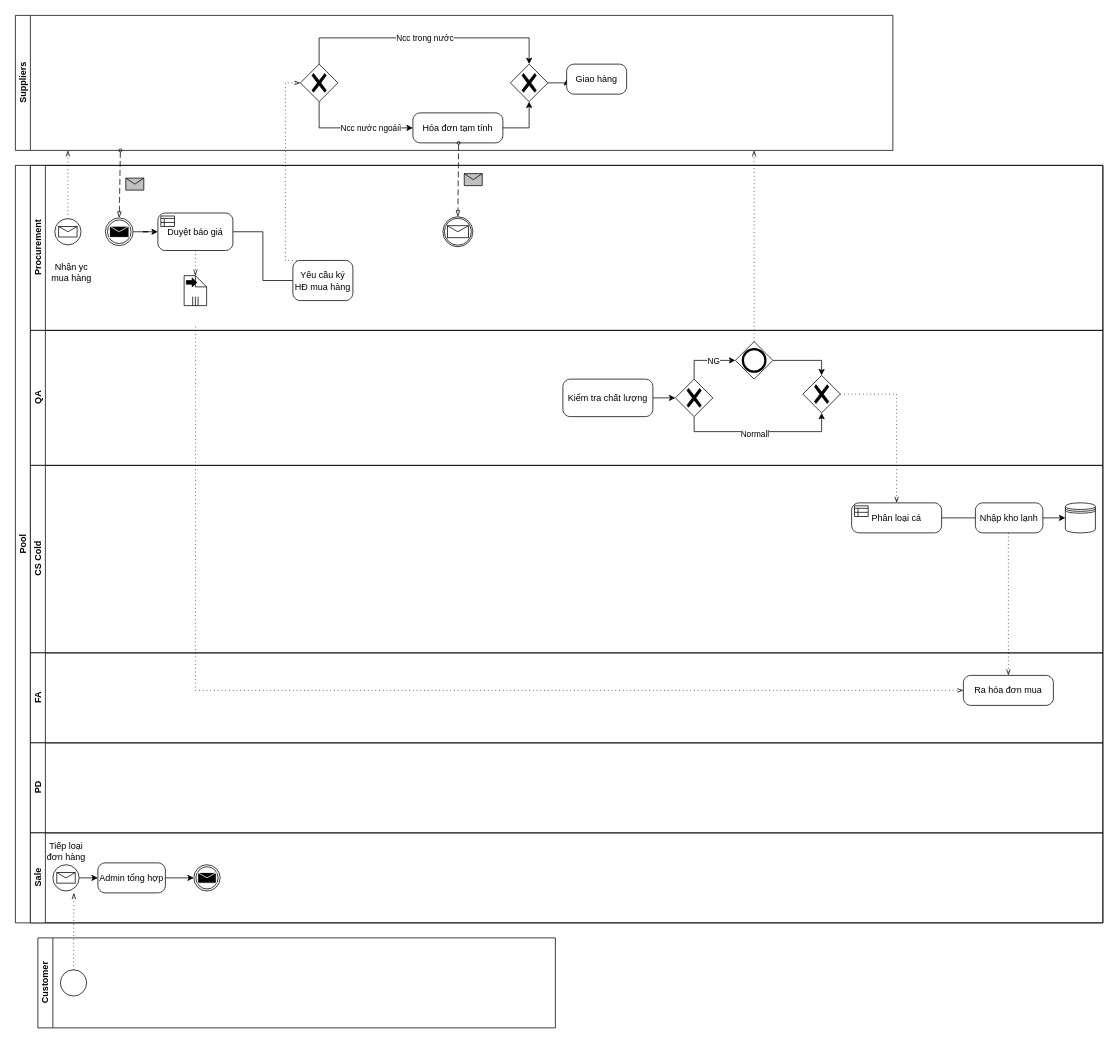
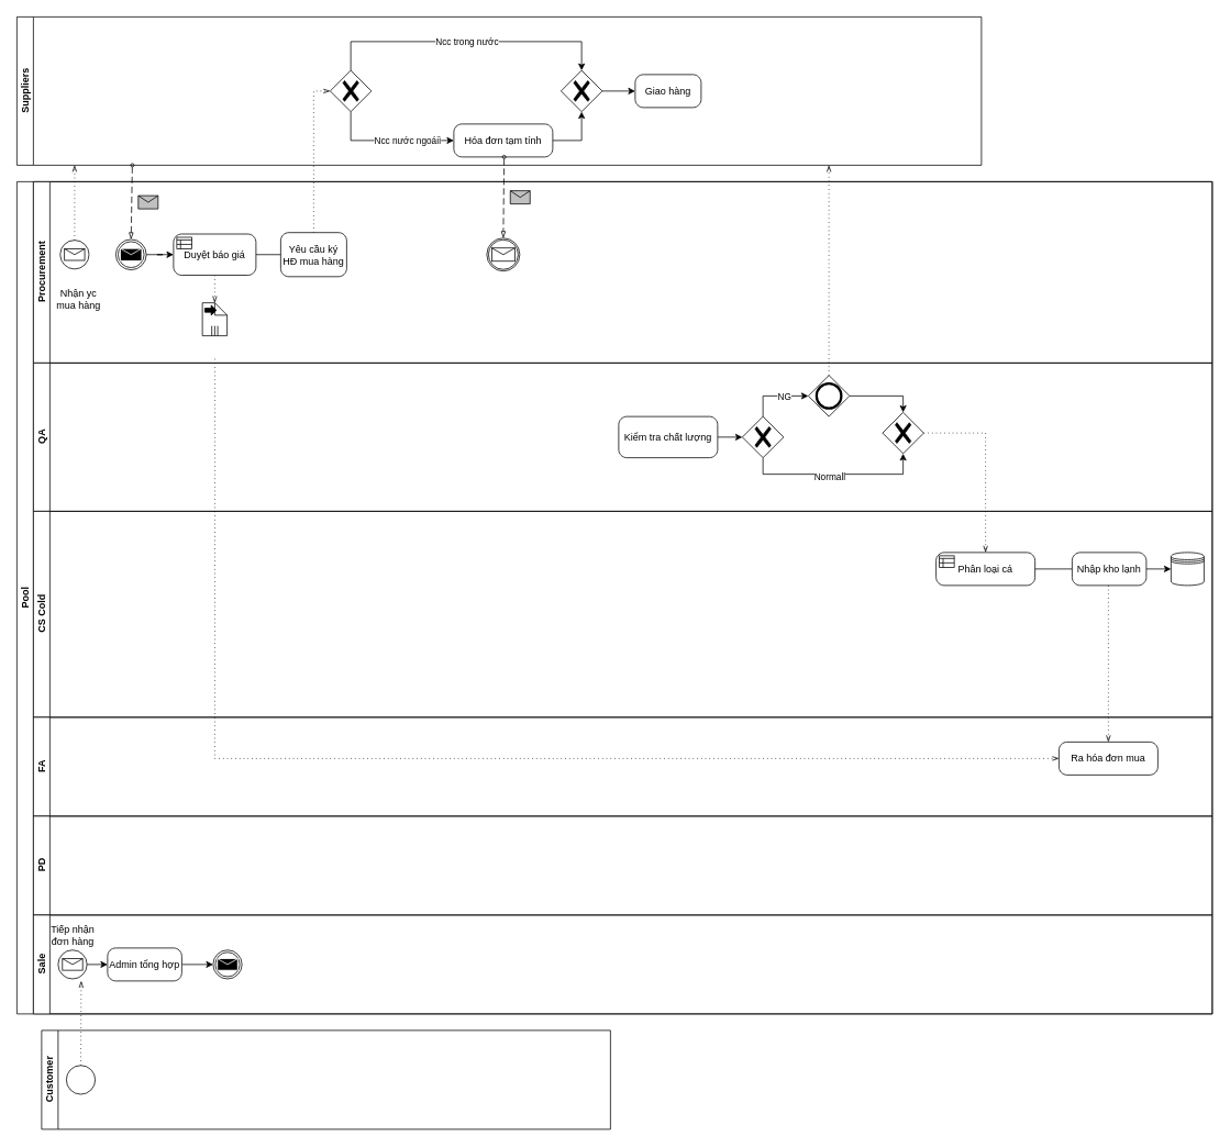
- <mxCell id="19" value="Giao hàng" style="points=[[0.25,0,0],[0.5,0,0],[0.75,0,0],[1,0.25,0],[1,0.5,0],[1,0.75,0],[0.75,1,0],[0.5,1,0],[0.25,1,0],[0,0.75,0],[0,0.5,0],[0,0.25,0]];shape=mxgraph.bpmn.task;whiteSpace=wrap;rectStyle=rounded;size=10;html=1;taskMarker=abstract;" vertex="1" parent="8"><mxGeometry x="735" y="65" width="80" height="40" as="geometry" /></mxCell>
+ <mxCell id="19" value="Giao hàng" style="points=[[0.25,0,0],[0.5,0,0],[0.75,0,0],[1,0.25,0],[1,0.5,0],[1,0.75,0],[0.75,1,0],[0.5,1,0],[0.25,1,0],[0,0.75,0],[0,0.5,0],[0,0.25,0]];shape=mxgraph.bpmn.task;whiteSpace=wrap;rectStyle=rounded;size=10;html=1;taskMarker=abstract;" vertex="1" parent="8"><mxGeometry x="750" y="70" width="80" height="40" as="geometry" /></mxCell>
- <mxCell id="31" value="Yêu cầu ký HĐ mua hàng" style="points=[[0.25,0,0],[0.5,0,0],[0.75,0,0],[1,0.25,0],[1,0.5,0],[1,0.75,0],[0.75,1,0],[0.5,1,0],[0.25,1,0],[0,0.75,0],[0,0.5,0],[0,0.25,0]];shape=mxgraph.bpmn.task;whiteSpace=wrap;rectStyle=rounded;size=10;html=1;taskMarker=abstract;" vertex="1" parent="22"><mxGeometry x="350" y="126.75" width="80" height="53.5" as="geometry" /></mxCell>
+ <mxCell id="31" value="Yêu cầu ký HĐ mua hàng" style="points=[[0.25,0,0],[0.5,0,0],[0.75,0,0],[1,0.25,0],[1,0.5,0],[1,0.75,0],[0.75,1,0],[0.5,1,0],[0.25,1,0],[0,0.75,0],[0,0.5,0],[0,0.25,0]];shape=mxgraph.bpmn.task;whiteSpace=wrap;rectStyle=rounded;size=10;html=1;taskMarker=abstract;" vertex="1" parent="22"><mxGeometry x="300" y="61.75" width="80" height="53.5" as="geometry" /></mxCell>
- <mxCell id="59" value="Tiếp loại đơn hàng" style="text;html=1;strokeColor=none;fillColor=none;align=center;verticalAlign=middle;whiteSpace=wrap;rounded=0;" vertex="1" parent="56"><mxGeometry x="17.5" y="10" width="60" height="30" as="geometry" /></mxCell>
+ <mxCell id="59" value="Tiếp nhận đơn hàng" style="text;html=1;strokeColor=none;fillColor=none;align=center;verticalAlign=middle;whiteSpace=wrap;rounded=0;" vertex="1" parent="56"><mxGeometry x="17.5" y="10" width="60" height="30" as="geometry" /></mxCell>
